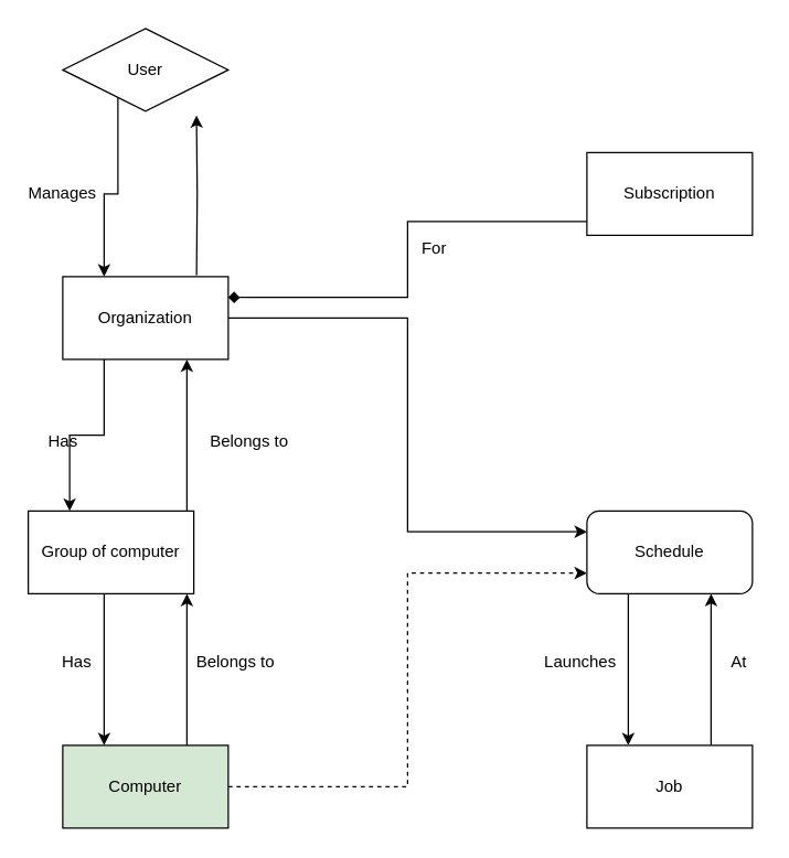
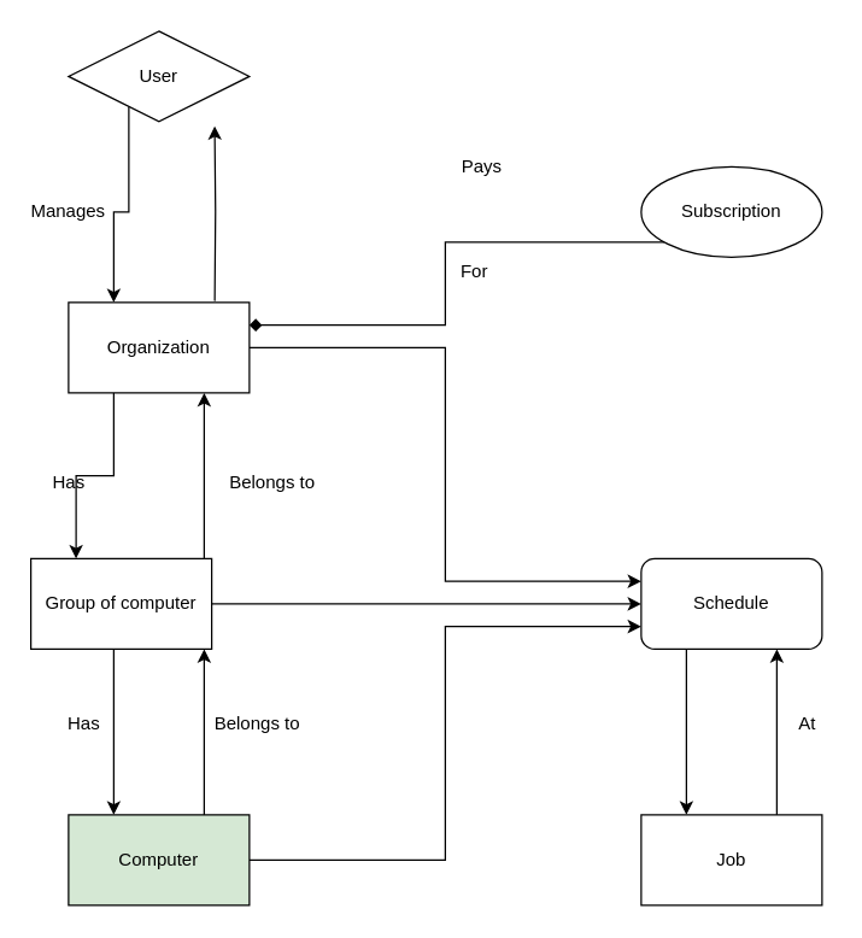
+ <mxCell id="28" value="Pays" style="text;html=1;align=center;verticalAlign=middle;resizable=0;points=[];autosize=1;" vertex="1" parent="1"><mxGeometry x="299" y="100" width="40" height="20" as="geometry" /></mxCell>
- <mxCell id="27" value="Subscription" style="whiteSpace=wrap;html=1;" vertex="1" parent="1"><mxGeometry x="425" y="110" width="120" height="60" as="geometry" /></mxCell>
+ <mxCell id="27" value="Subscription" style="ellipse;whiteSpace=wrap;html=1;" vertex="1" parent="1"><mxGeometry x="425" y="110" width="120" height="60" as="geometry" /></mxCell>
+ <mxCell id="11" value="" style="edgeStyle=orthogonalEdgeStyle;rounded=0;orthogonalLoop=1;jettySize=auto;html=1;entryX=0;entryY=0.5;entryDx=0;entryDy=0;" edge="1" parent="1" source="12" target="21"><mxGeometry relative="1" as="geometry"><mxPoint x="245" y="400" as="targetPoint" /></mxGeometry></mxCell>
- <mxCell id="24" value="Launches" style="text;html=1;align=center;verticalAlign=middle;resizable=0;points=[];autosize=1;" vertex="1" parent="1"><mxGeometry x="385" y="470" width="70" height="20" as="geometry" /></mxCell>
- <mxCell id="14" style="edgeStyle=orthogonalEdgeStyle;rounded=0;orthogonalLoop=1;jettySize=auto;html=1;entryX=0;entryY=0.75;entryDx=0;entryDy=0;dashed=1;" edge="1" parent="1" source="15" target="21"><mxGeometry relative="1" as="geometry" /></mxCell>
+ <mxCell id="14" style="edgeStyle=orthogonalEdgeStyle;rounded=0;orthogonalLoop=1;jettySize=auto;html=1;entryX=0;entryY=0.75;entryDx=0;entryDy=0;" edge="1" parent="1" source="15" target="21"><mxGeometry relative="1" as="geometry" /></mxCell>
